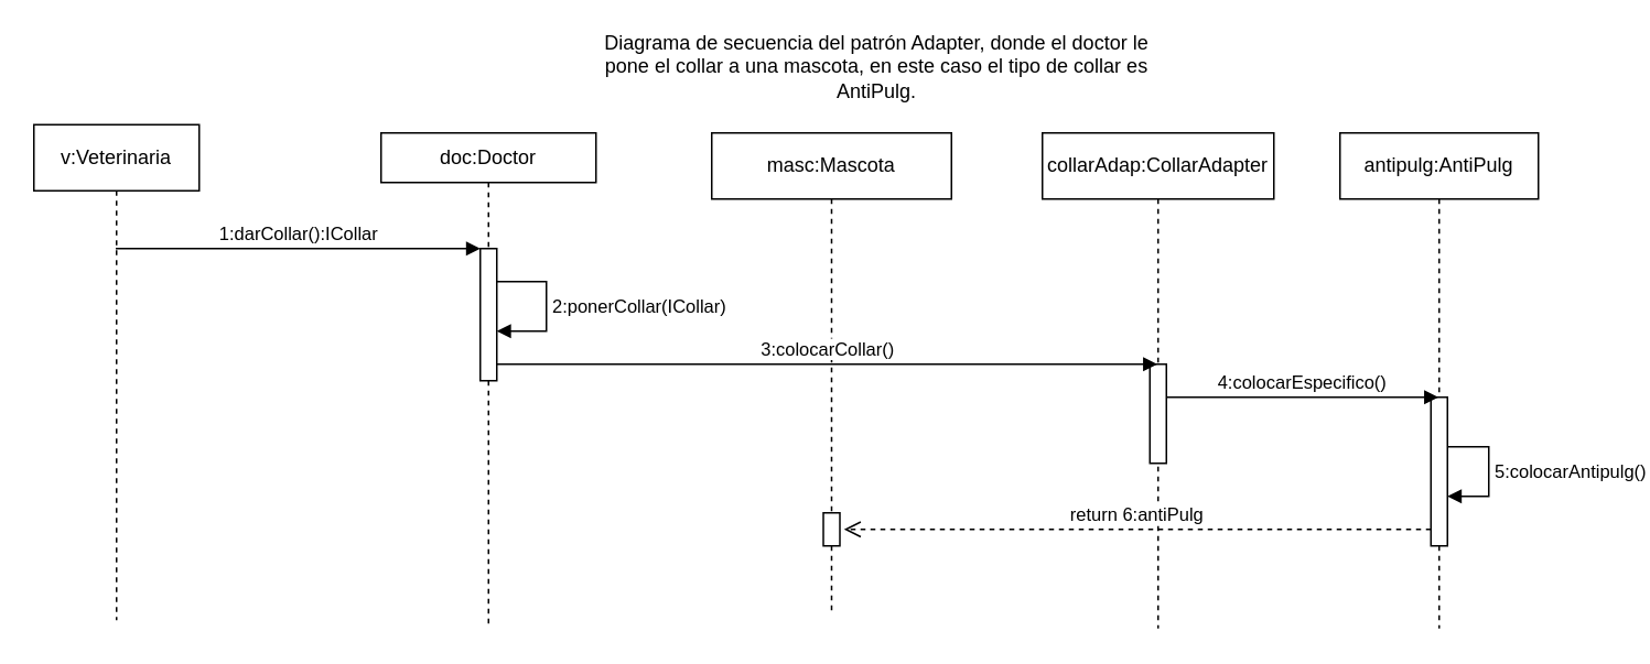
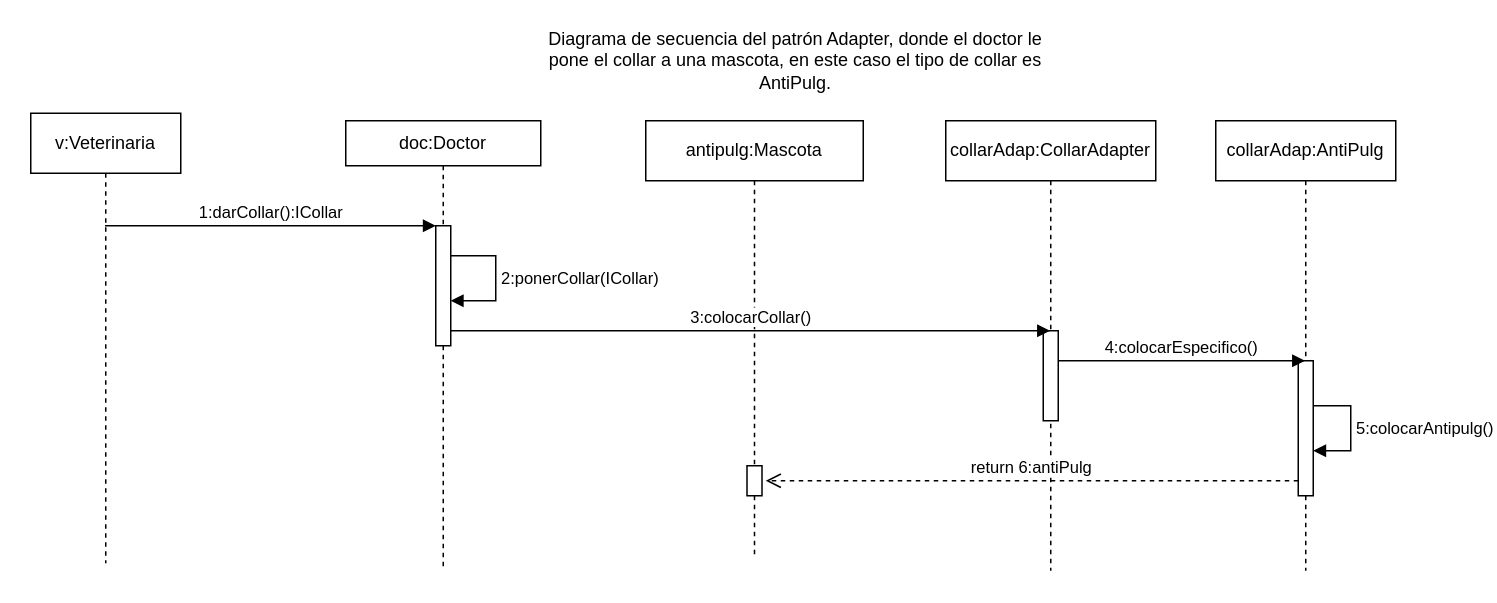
- <mxCell id="5" value="masc:Mascota" style="shape=umlLifeline;perimeter=lifelinePerimeter;whiteSpace=wrap;html=1;container=1;dropTarget=0;collapsible=0;recursiveResize=0;outlineConnect=0;portConstraint=eastwest;newEdgeStyle={&quot;curved&quot;:0,&quot;rounded&quot;:0};" vertex="1" parent="1"><mxGeometry x="430" y="80" width="145" height="290" as="geometry" /></mxCell>
+ <mxCell id="5" value="antipulg:Mascota" style="shape=umlLifeline;perimeter=lifelinePerimeter;whiteSpace=wrap;html=1;container=1;dropTarget=0;collapsible=0;recursiveResize=0;outlineConnect=0;portConstraint=eastwest;newEdgeStyle={&quot;curved&quot;:0,&quot;rounded&quot;:0};" vertex="1" parent="1"><mxGeometry x="430" y="80" width="145" height="290" as="geometry" /></mxCell>
- <mxCell id="10" value="antipulg:AntiPulg" style="shape=umlLifeline;perimeter=lifelinePerimeter;whiteSpace=wrap;html=1;container=1;dropTarget=0;collapsible=0;recursiveResize=0;outlineConnect=0;portConstraint=eastwest;newEdgeStyle={&quot;curved&quot;:0,&quot;rounded&quot;:0};" vertex="1" parent="1"><mxGeometry x="810" y="80" width="120" height="300" as="geometry" /></mxCell>
+ <mxCell id="10" value="collarAdap:AntiPulg" style="shape=umlLifeline;perimeter=lifelinePerimeter;whiteSpace=wrap;html=1;container=1;dropTarget=0;collapsible=0;recursiveResize=0;outlineConnect=0;portConstraint=eastwest;newEdgeStyle={&quot;curved&quot;:0,&quot;rounded&quot;:0};" vertex="1" parent="1"><mxGeometry x="810" y="80" width="120" height="300" as="geometry" /></mxCell>
